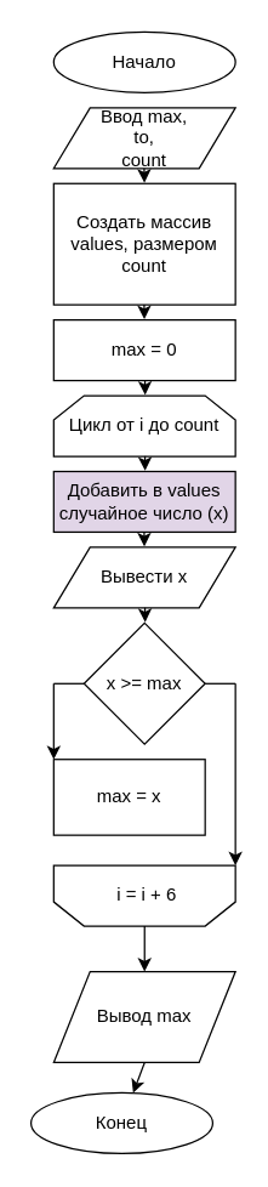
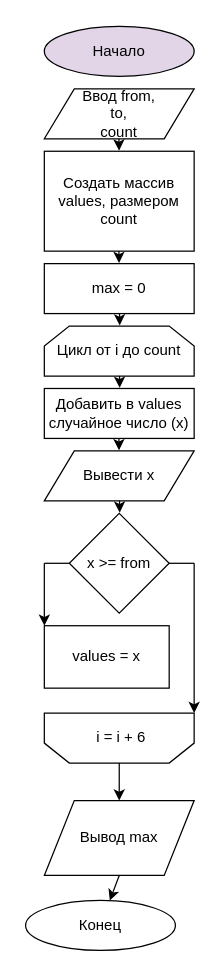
- <mxCell id="2" value="Начало" style="ellipse;whiteSpace=wrap;html=1;" vertex="1" parent="1"><mxGeometry x="35" y="20" width="120" height="40" as="geometry" /></mxCell>
+ <mxCell id="2" value="Начало" style="ellipse;whiteSpace=wrap;html=1;fillColor=#e1d5e7;" vertex="1" parent="1"><mxGeometry x="35" y="20" width="120" height="40" as="geometry" /></mxCell>
- <mxCell id="3" value="Ввод max, &lt;br&gt;to, &lt;br&gt;count" style="shape=parallelogram;perimeter=parallelogramPerimeter;whiteSpace=wrap;html=1;" vertex="1" parent="1"><mxGeometry x="35" y="70" width="120" height="40" as="geometry" /></mxCell>
+ <mxCell id="3" value="Ввод from, &lt;br&gt;to, &lt;br&gt;count" style="shape=parallelogram;perimeter=parallelogramPerimeter;whiteSpace=wrap;html=1;" vertex="1" parent="1"><mxGeometry x="35" y="70" width="120" height="40" as="geometry" /></mxCell>
- <mxCell id="6" value="Добавить в values случайное число (x)" style="rounded=0;whiteSpace=wrap;html=1;fillColor=#e1d5e7;" vertex="1" parent="1"><mxGeometry x="35" y="310" width="120" height="40" as="geometry" /></mxCell>
+ <mxCell id="6" value="Добавить в values случайное число (x)" style="rounded=0;whiteSpace=wrap;html=1;" vertex="1" parent="1"><mxGeometry x="35" y="310" width="120" height="40" as="geometry" /></mxCell>
- <mxCell id="10" value="x &amp;gt;= max" style="rhombus;whiteSpace=wrap;html=1;" vertex="1" parent="1"><mxGeometry x="55" y="410" width="80" height="80" as="geometry" /></mxCell>
+ <mxCell id="10" value="x &amp;gt;= from" style="rhombus;whiteSpace=wrap;html=1;" vertex="1" parent="1"><mxGeometry x="55" y="410" width="80" height="80" as="geometry" /></mxCell>
- <mxCell id="16" value="max = x" style="rounded=0;whiteSpace=wrap;html=1;" vertex="1" parent="1"><mxGeometry x="35" y="500" width="100" height="50" as="geometry" /></mxCell>
+ <mxCell id="16" value="values = x" style="rounded=0;whiteSpace=wrap;html=1;" vertex="1" parent="1"><mxGeometry x="35" y="500" width="100" height="50" as="geometry" /></mxCell>
